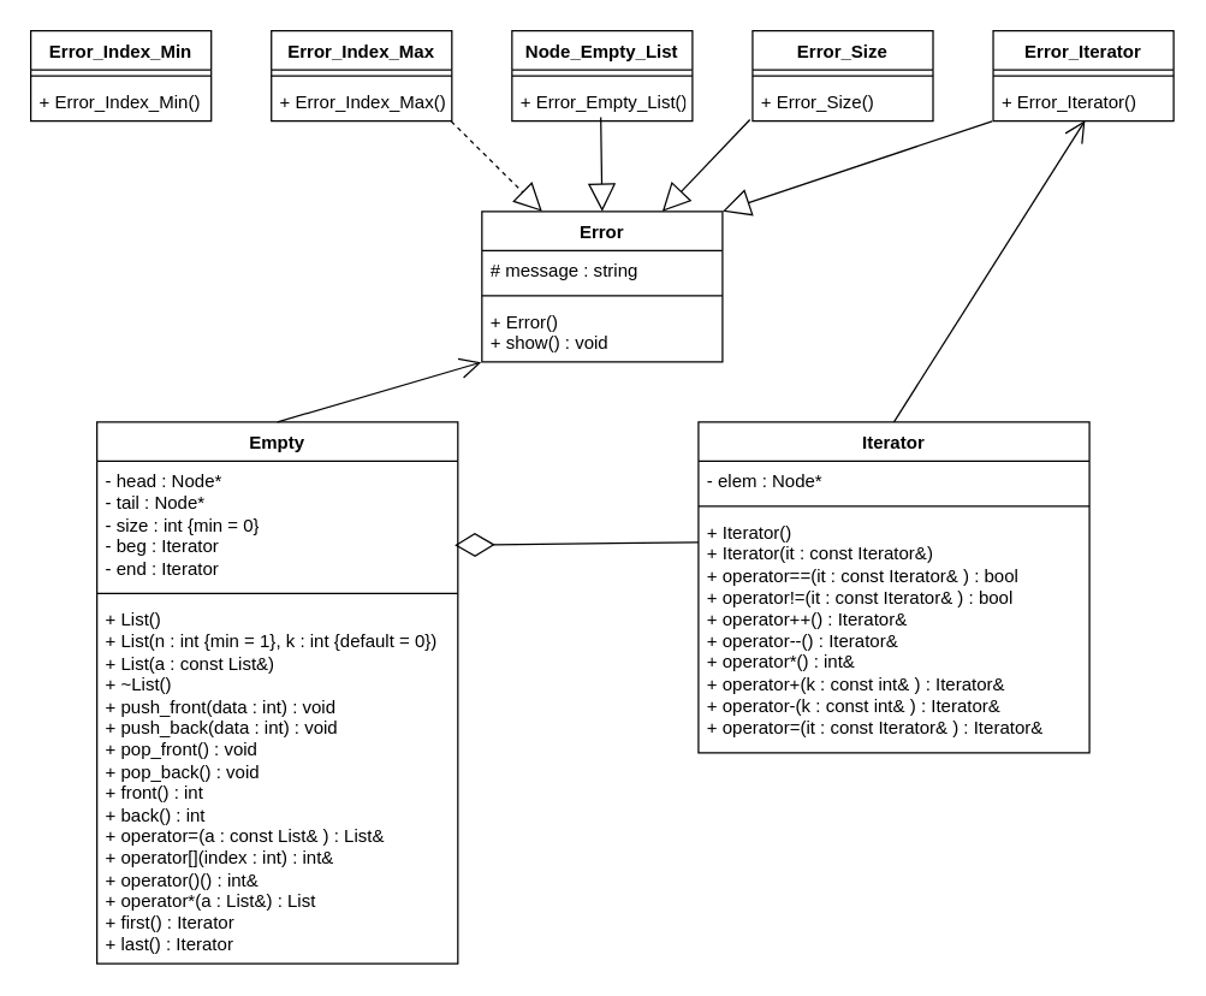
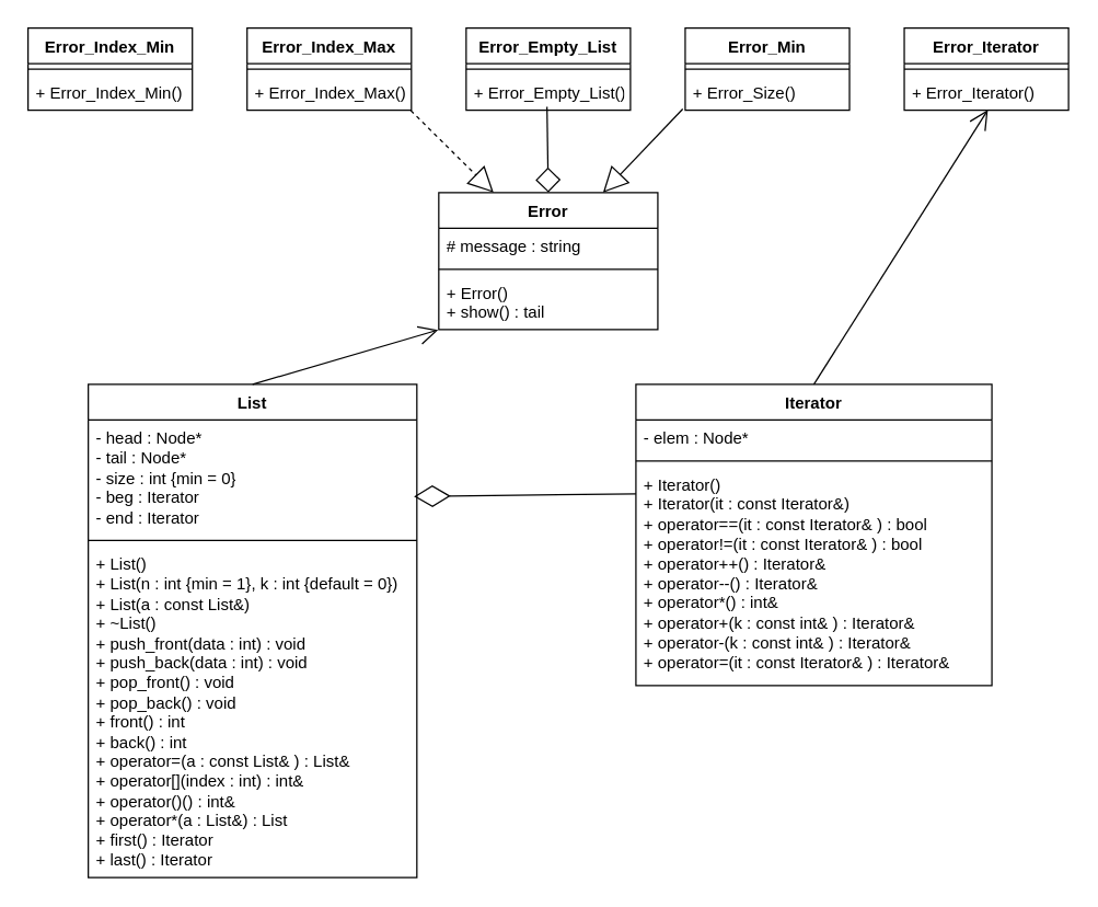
- <mxCell id="21" value="Node_Empty_List" style="swimlane;fontStyle=1;align=center;verticalAlign=top;childLayout=stackLayout;horizontal=1;startSize=26;horizontalStack=0;resizeParent=1;resizeParentMax=0;resizeLast=0;collapsible=1;marginBottom=0;whiteSpace=wrap;html=1;" parent="1" vertex="1"><mxGeometry x="340" y="20" width="120" height="60" as="geometry" /></mxCell>
+ <mxCell id="21" value="Error_Empty_List" style="swimlane;fontStyle=1;align=center;verticalAlign=top;childLayout=stackLayout;horizontal=1;startSize=26;horizontalStack=0;resizeParent=1;resizeParentMax=0;resizeLast=0;collapsible=1;marginBottom=0;whiteSpace=wrap;html=1;" parent="1" vertex="1"><mxGeometry x="340" y="20" width="120" height="60" as="geometry" /></mxCell>
- <mxCell id="24" value="Error_Size" style="swimlane;fontStyle=1;align=center;verticalAlign=top;childLayout=stackLayout;horizontal=1;startSize=26;horizontalStack=0;resizeParent=1;resizeParentMax=0;resizeLast=0;collapsible=1;marginBottom=0;whiteSpace=wrap;html=1;" parent="1" vertex="1"><mxGeometry x="500" y="20" width="120" height="60" as="geometry" /></mxCell>
+ <mxCell id="24" value="Error_Min" style="swimlane;fontStyle=1;align=center;verticalAlign=top;childLayout=stackLayout;horizontal=1;startSize=26;horizontalStack=0;resizeParent=1;resizeParentMax=0;resizeLast=0;collapsible=1;marginBottom=0;whiteSpace=wrap;html=1;" parent="1" vertex="1"><mxGeometry x="500" y="20" width="120" height="60" as="geometry" /></mxCell>
- <mxCell id="33" value="" style="endArrow=block;endSize=16;endFill=0;html=1;rounded=0;entryX=1;entryY=0;entryDx=0;entryDy=0;exitX=-0.006;exitY=1.004;exitDx=0;exitDy=0;exitPerimeter=0;" parent="1" source="29" target="11" edge="1"><mxGeometry width="160" relative="1" as="geometry"><mxPoint x="620" y="100" as="sourcePoint" /><mxPoint x="542" y="141" as="targetPoint" /></mxGeometry></mxCell>
- <mxCell id="31" value="" style="endArrow=block;endSize=16;endFill=0;html=1;rounded=0;entryX=0.5;entryY=0;entryDx=0;entryDy=0;exitX=0.492;exitY=0.904;exitDx=0;exitDy=0;exitPerimeter=0;" parent="1" source="23" target="11" edge="1"><mxGeometry width="160" relative="1" as="geometry"><mxPoint x="380" y="80" as="sourcePoint" /><mxPoint x="420" y="120" as="targetPoint" /></mxGeometry></mxCell>
+ <mxCell id="31" value="" style="endArrow=diamond;endSize=16;endFill=0;html=1;rounded=0;entryX=0.5;entryY=0;entryDx=0;entryDy=0;exitX=0.492;exitY=0.904;exitDx=0;exitDy=0;exitPerimeter=0;" parent="1" source="23" target="11" edge="1"><mxGeometry width="160" relative="1" as="geometry"><mxPoint x="380" y="80" as="sourcePoint" /><mxPoint x="420" y="120" as="targetPoint" /></mxGeometry></mxCell>
- <mxCell id="14" value="+ Error()&lt;div&gt;+ show() :&amp;nbsp;&lt;span style=&quot;background-color: initial;&quot;&gt;void&lt;/span&gt;&lt;br&gt;&lt;/div&gt;" style="text;strokeColor=none;fillColor=none;align=left;verticalAlign=top;spacingLeft=4;spacingRight=4;overflow=hidden;rotatable=0;points=[[0,0.5],[1,0.5]];portConstraint=eastwest;whiteSpace=wrap;html=1;" parent="11" vertex="1"><mxGeometry y="60" width="160" height="40" as="geometry" /></mxCell>
+ <mxCell id="14" value="+ Error()&lt;div&gt;+ show() :&amp;nbsp;&lt;span style=&quot;background-color: initial;&quot;&gt;tail&lt;/span&gt;&lt;br&gt;&lt;/div&gt;" style="text;strokeColor=none;fillColor=none;align=left;verticalAlign=top;spacingLeft=4;spacingRight=4;overflow=hidden;rotatable=0;points=[[0,0.5],[1,0.5]];portConstraint=eastwest;whiteSpace=wrap;html=1;" parent="11" vertex="1"><mxGeometry y="60" width="160" height="40" as="geometry" /></mxCell>
- <mxCell id="2" value="Empty" style="swimlane;fontStyle=1;align=center;verticalAlign=top;childLayout=stackLayout;horizontal=1;startSize=26;horizontalStack=0;resizeParent=1;resizeParentMax=0;resizeLast=0;collapsible=1;marginBottom=0;whiteSpace=wrap;html=1;" parent="1" vertex="1"><mxGeometry x="64" y="280" width="240" height="360" as="geometry" /></mxCell>
+ <mxCell id="2" value="List" style="swimlane;fontStyle=1;align=center;verticalAlign=top;childLayout=stackLayout;horizontal=1;startSize=26;horizontalStack=0;resizeParent=1;resizeParentMax=0;resizeLast=0;collapsible=1;marginBottom=0;whiteSpace=wrap;html=1;" parent="1" vertex="1"><mxGeometry x="64" y="280" width="240" height="360" as="geometry" /></mxCell>
